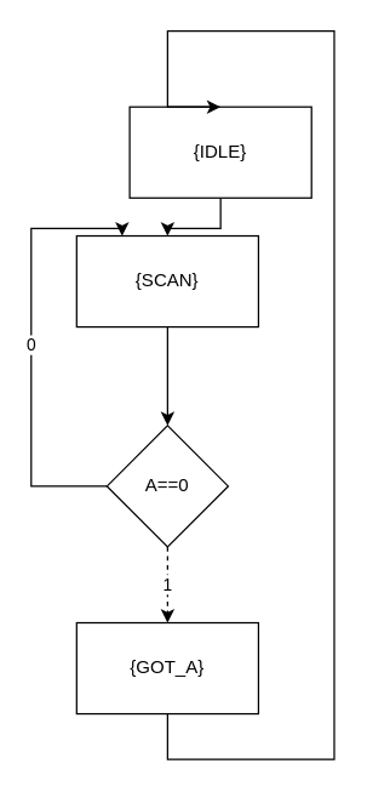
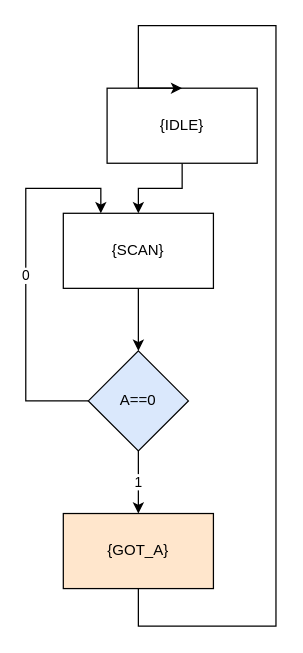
- <mxCell id="5" value="{SCAN}" style="rounded=0;whiteSpace=wrap;html=1;" parent="1" vertex="1"><mxGeometry x="50" y="155" width="120" height="60" as="geometry" /></mxCell>
+ <mxCell id="5" value="{SCAN}" style="rounded=0;whiteSpace=wrap;html=1;" parent="1" vertex="1"><mxGeometry x="50" y="170" width="120" height="60" as="geometry" /></mxCell>
- <mxCell id="8" value="A==0" style="rhombus;whiteSpace=wrap;html=1;" parent="1" vertex="1"><mxGeometry x="70" y="280" width="80" height="80" as="geometry" /></mxCell>
+ <mxCell id="8" value="A==0" style="rhombus;whiteSpace=wrap;html=1;fillColor=#dae8fc;" parent="1" vertex="1"><mxGeometry x="70" y="280" width="80" height="80" as="geometry" /></mxCell>
- <mxCell id="7" value="1" style="edgeStyle=orthogonalEdgeStyle;rounded=0;orthogonalLoop=1;jettySize=auto;html=1;exitX=0.5;exitY=1;exitDx=0;exitDy=0;entryX=0.5;entryY=0;entryDx=0;entryDy=0;dashed=1;" parent="1" source="8" target="10" edge="1"><mxGeometry relative="1" as="geometry" /></mxCell>
+ <mxCell id="7" value="1" style="edgeStyle=orthogonalEdgeStyle;rounded=0;orthogonalLoop=1;jettySize=auto;html=1;exitX=0.5;exitY=1;exitDx=0;exitDy=0;entryX=0.5;entryY=0;entryDx=0;entryDy=0;" parent="1" source="8" target="10" edge="1"><mxGeometry relative="1" as="geometry" /></mxCell>
- <mxCell id="10" value="{GOT_A}" style="rounded=0;whiteSpace=wrap;html=1;" parent="1" vertex="1"><mxGeometry x="50" y="410" width="120" height="60" as="geometry" /></mxCell>
+ <mxCell id="10" value="{GOT_A}" style="rounded=0;whiteSpace=wrap;html=1;fillColor=#ffe6cc;" parent="1" vertex="1"><mxGeometry x="50" y="410" width="120" height="60" as="geometry" /></mxCell>
